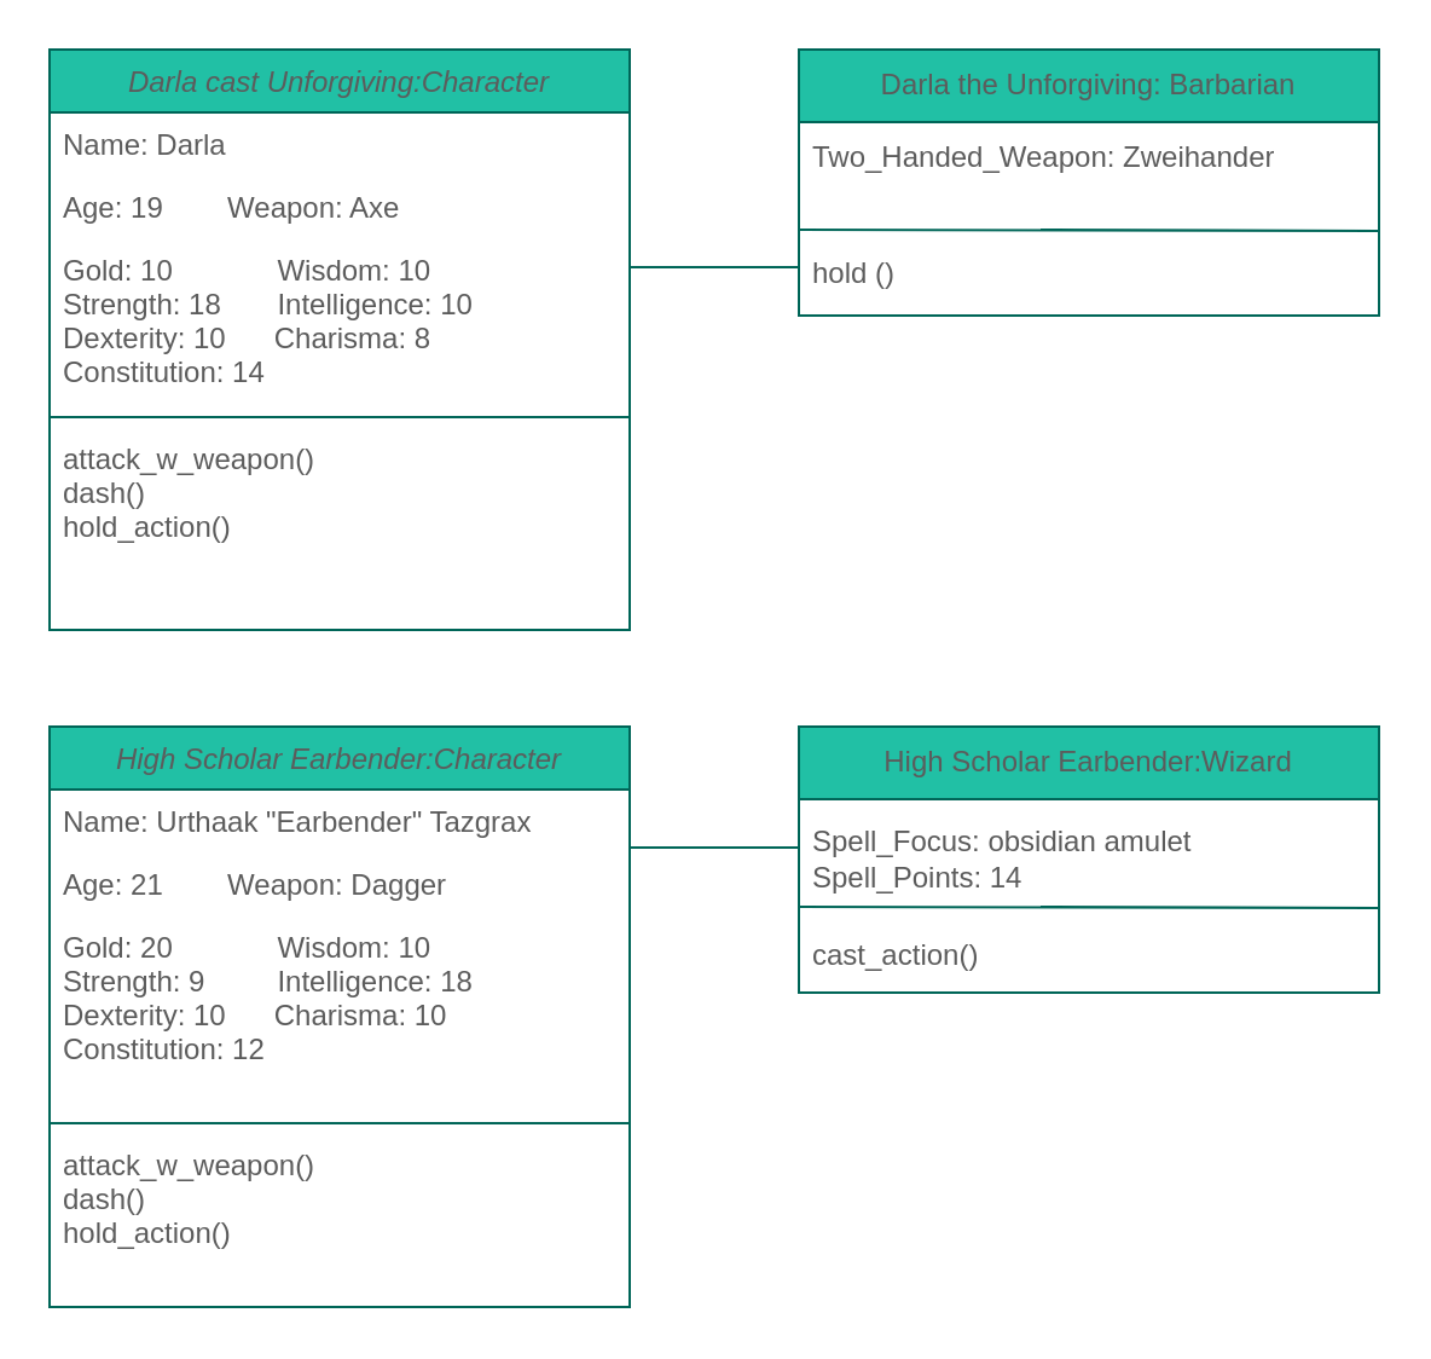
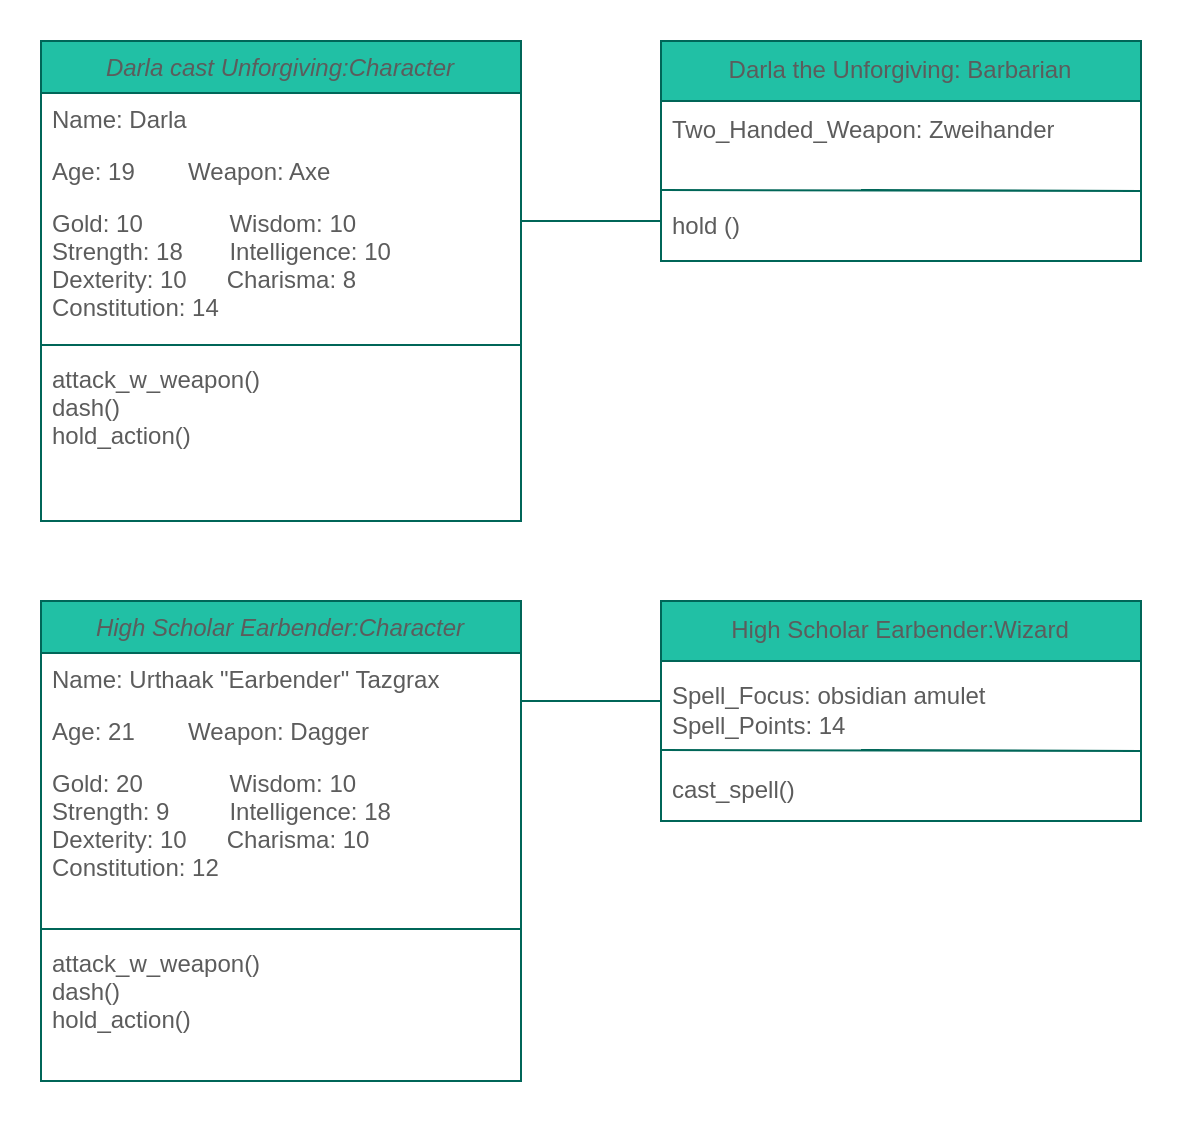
- <mxCell id="21" value="cast_action()" style="text;strokeColor=none;fillColor=none;align=left;verticalAlign=middle;spacingLeft=4;spacingRight=4;overflow=hidden;points=[[0,0.5],[1,0.5]];portConstraint=eastwest;rotatable=0;whiteSpace=wrap;html=1;fontColor=#5C5C5C;" parent="19" vertex="1"><mxGeometry y="80" width="240" height="30" as="geometry" /></mxCell>
+ <mxCell id="21" value="cast_spell()" style="text;strokeColor=none;fillColor=none;align=left;verticalAlign=middle;spacingLeft=4;spacingRight=4;overflow=hidden;points=[[0,0.5],[1,0.5]];portConstraint=eastwest;rotatable=0;whiteSpace=wrap;html=1;fontColor=#5C5C5C;" parent="19" vertex="1"><mxGeometry y="80" width="240" height="30" as="geometry" /></mxCell>
